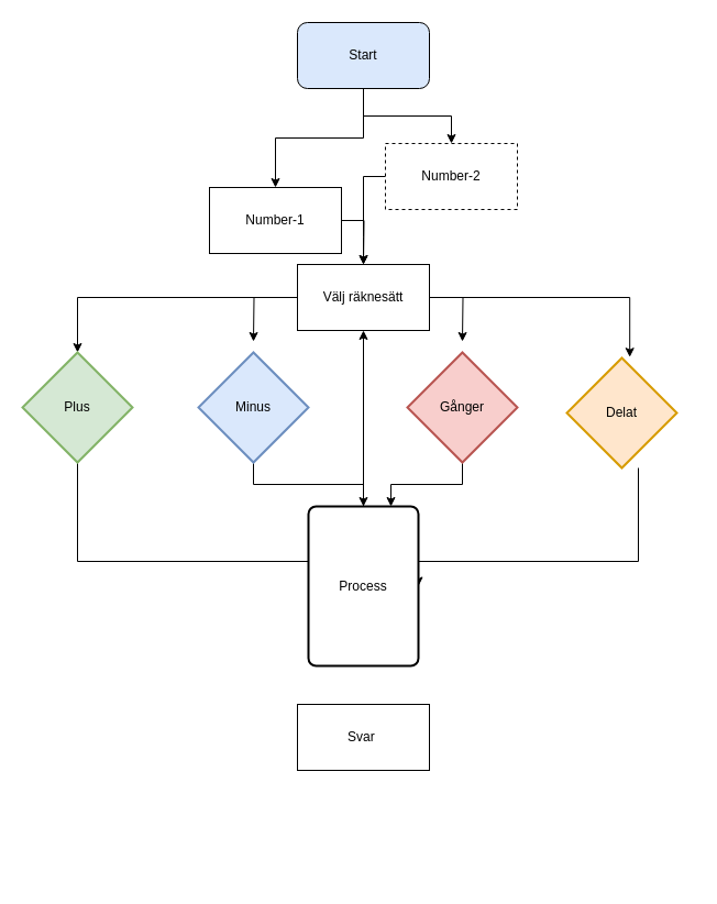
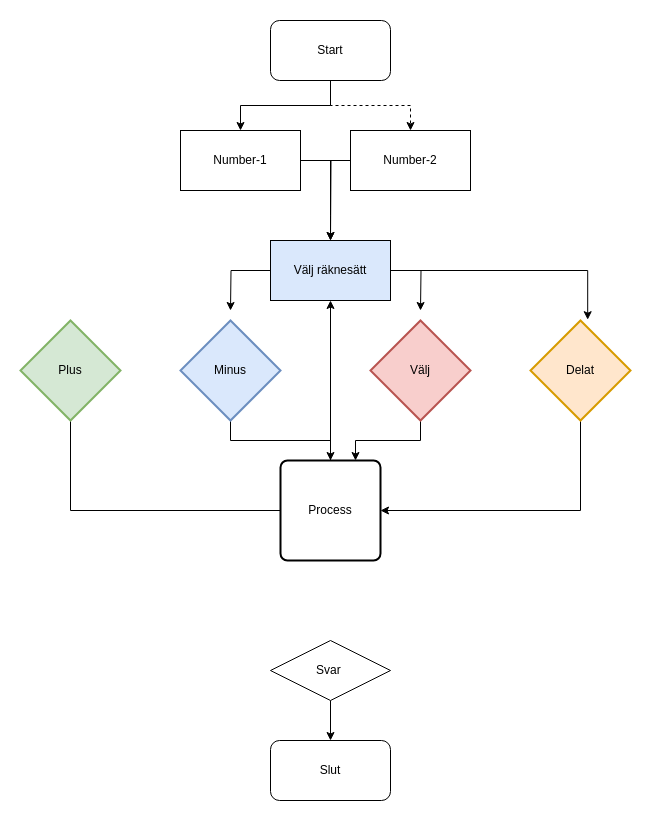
- <mxCell id="4" value="Start" style="rounded=1;whiteSpace=wrap;html=1;fillColor=#dae8fc;" vertex="1" parent="1"><mxGeometry x="270" y="20" width="120" height="60" as="geometry" /></mxCell>
+ <mxCell id="4" value="Start" style="rounded=1;whiteSpace=wrap;html=1;" vertex="1" parent="1"><mxGeometry x="270" y="20" width="120" height="60" as="geometry" /></mxCell>
- <mxCell id="3" style="edgeStyle=orthogonalEdgeStyle;rounded=0;orthogonalLoop=1;jettySize=auto;html=1;entryX=0.5;entryY=0;entryDx=0;entryDy=0;" edge="1" parent="1" source="4" target="9"><mxGeometry relative="1" as="geometry" /></mxCell>
+ <mxCell id="3" style="edgeStyle=orthogonalEdgeStyle;rounded=0;orthogonalLoop=1;jettySize=auto;html=1;entryX=0.5;entryY=0;entryDx=0;entryDy=0;dashed=1;" edge="1" parent="1" source="4" target="9"><mxGeometry relative="1" as="geometry" /></mxCell>
- <mxCell id="9" value="Number-2" style="rounded=0;whiteSpace=wrap;html=1;dashed=1;" vertex="1" parent="1"><mxGeometry x="350" y="130" width="120" height="60" as="geometry" /></mxCell>
+ <mxCell id="9" value="Number-2" style="rounded=0;whiteSpace=wrap;html=1;" vertex="1" parent="1"><mxGeometry x="350" y="130" width="120" height="60" as="geometry" /></mxCell>
- <mxCell id="7" value="Number-1" style="rounded=0;whiteSpace=wrap;html=1;" vertex="1" parent="1"><mxGeometry x="190" y="170" width="120" height="60" as="geometry" /></mxCell>
+ <mxCell id="7" value="Number-1" style="rounded=0;whiteSpace=wrap;html=1;" vertex="1" parent="1"><mxGeometry x="180" y="130" width="120" height="60" as="geometry" /></mxCell>
- <mxCell id="12" style="edgeStyle=orthogonalEdgeStyle;rounded=0;orthogonalLoop=1;jettySize=auto;html=1;entryX=0.5;entryY=0;entryDx=0;entryDy=0;entryPerimeter=0;" edge="1" parent="1" source="16" target="18"><mxGeometry relative="1" as="geometry" /></mxCell>
- <mxCell id="16" value="Välj räknesätt" style="rounded=0;whiteSpace=wrap;html=1;" vertex="1" parent="1"><mxGeometry x="270" y="240" width="120" height="60" as="geometry" /></mxCell>
+ <mxCell id="16" value="Välj räknesätt" style="rounded=0;whiteSpace=wrap;html=1;fillColor=#dae8fc;" vertex="1" parent="1"><mxGeometry x="270" y="240" width="120" height="60" as="geometry" /></mxCell>
- <mxCell id="22" value="Gånger" style="strokeWidth=2;html=1;shape=mxgraph.flowchart.decision;whiteSpace=wrap;fillColor=#f8cecc;strokeColor=#b85450;" vertex="1" parent="1"><mxGeometry x="370" y="320" width="100" height="100" as="geometry" /></mxCell>
+ <mxCell id="22" value="Välj" style="strokeWidth=2;html=1;shape=mxgraph.flowchart.decision;whiteSpace=wrap;fillColor=#f8cecc;strokeColor=#b85450;" vertex="1" parent="1"><mxGeometry x="370" y="320" width="100" height="100" as="geometry" /></mxCell>
- <mxCell id="24" value="Delat" style="strokeWidth=2;html=1;shape=mxgraph.flowchart.decision;whiteSpace=wrap;fillColor=#ffe6cc;strokeColor=#d79b00;" vertex="1" parent="1"><mxGeometry x="515" y="325" width="100" height="100" as="geometry" /></mxCell>
+ <mxCell id="24" value="Delat" style="strokeWidth=2;html=1;shape=mxgraph.flowchart.decision;whiteSpace=wrap;fillColor=#ffe6cc;strokeColor=#d79b00;" vertex="1" parent="1"><mxGeometry x="530" y="320" width="100" height="100" as="geometry" /></mxCell>
- <mxCell id="26" value="Process" style="rounded=1;whiteSpace=wrap;html=1;absoluteArcSize=1;arcSize=14;strokeWidth=2;" vertex="1" parent="1"><mxGeometry x="280" y="460" width="100" height="145" as="geometry" /></mxCell>
+ <mxCell id="26" value="Process" style="rounded=1;whiteSpace=wrap;html=1;absoluteArcSize=1;arcSize=14;strokeWidth=2;" vertex="1" parent="1"><mxGeometry x="280" y="460" width="100" height="100" as="geometry" /></mxCell>
- <mxCell id="11" value="Svar&amp;nbsp;" style="rounded=0;whiteSpace=wrap;html=1;" vertex="1" parent="1"><mxGeometry x="270" y="640" width="120" height="60" as="geometry" /></mxCell>
+ <mxCell id="11" value="Svar&amp;nbsp;" style="rhombus;whiteSpace=wrap;html=1;" vertex="1" parent="1"><mxGeometry x="270" y="640" width="120" height="60" as="geometry" /></mxCell>
+ <mxCell id="10" value="" style="edgeStyle=orthogonalEdgeStyle;rounded=0;orthogonalLoop=1;jettySize=auto;html=1;" edge="1" parent="1" source="11" target="5"><mxGeometry relative="1" as="geometry" /></mxCell>
+ <mxCell id="5" value="Slut" style="rounded=1;whiteSpace=wrap;html=1;" vertex="1" parent="1"><mxGeometry x="270" y="740" width="120" height="60" as="geometry" /></mxCell>
